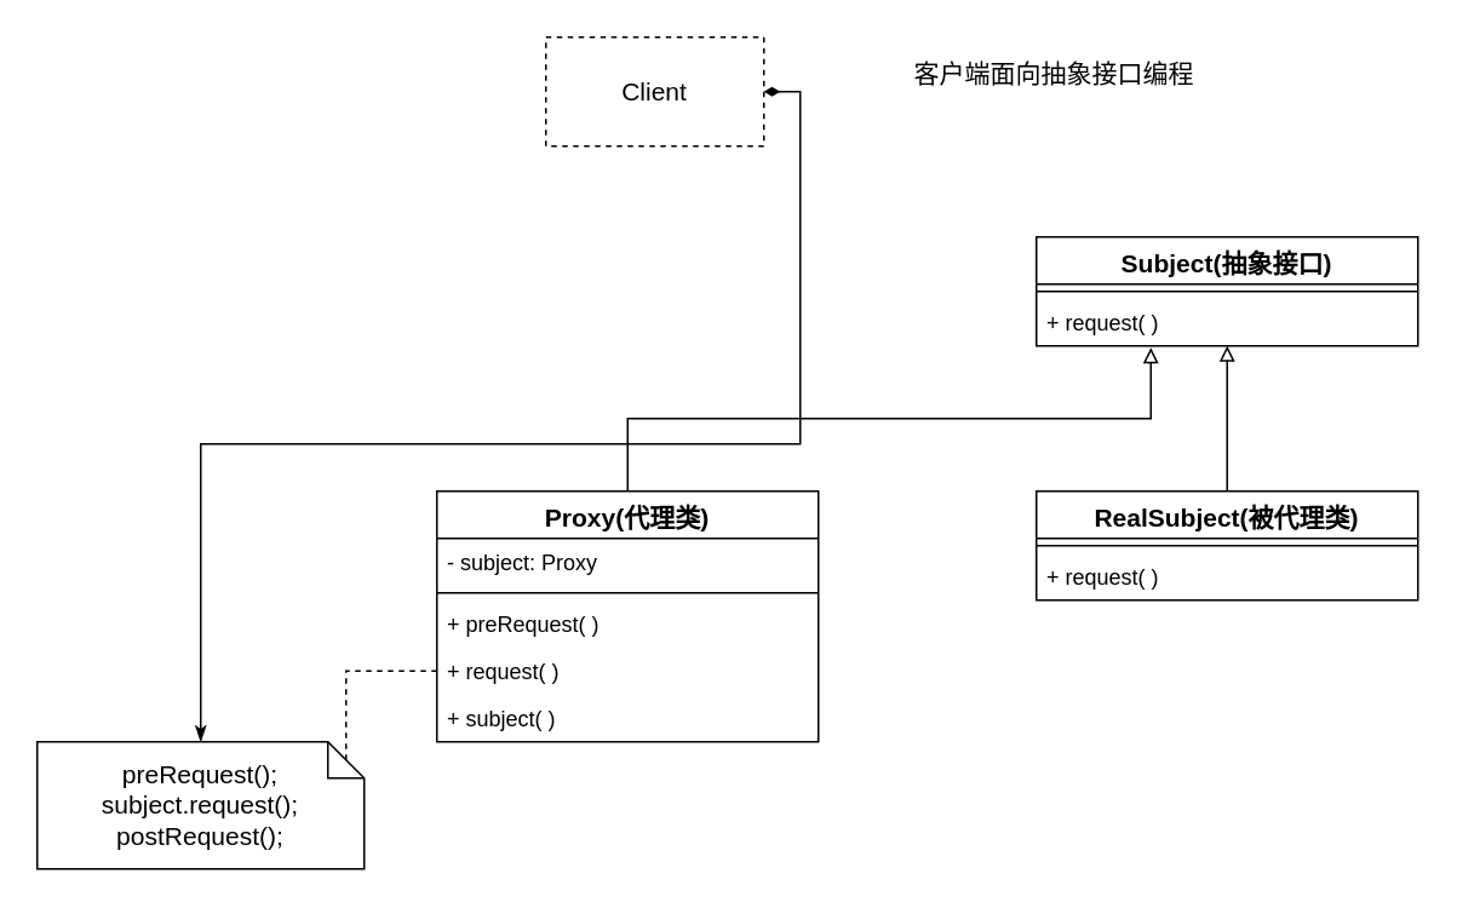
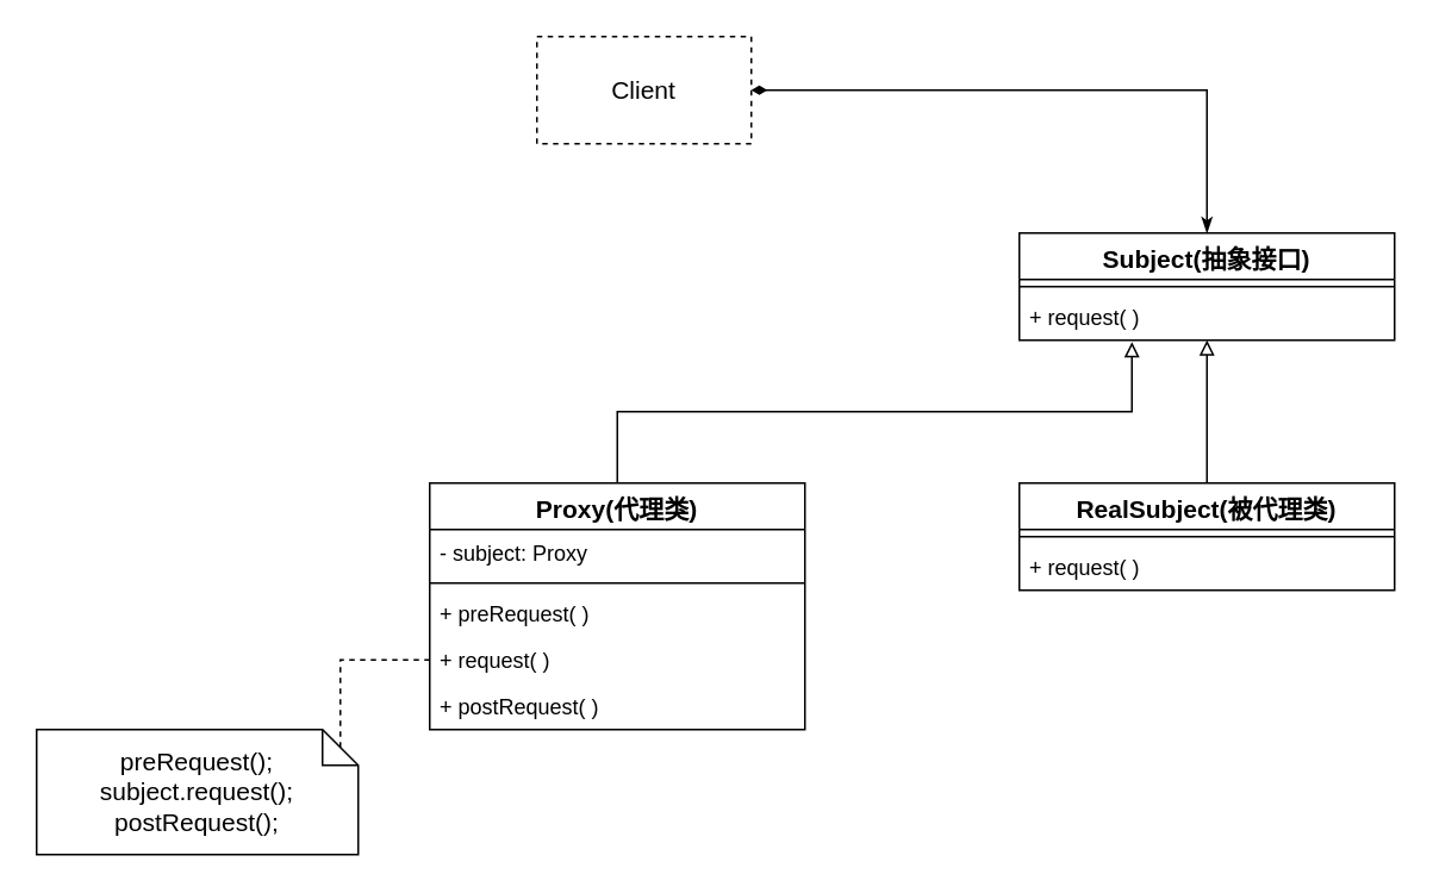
- <mxCell id="20" value="客户端面向抽象接口编程" style="text;html=1;strokeColor=none;fillColor=none;align=center;verticalAlign=middle;whiteSpace=wrap;rounded=0;fontSize=14;" parent="1" vertex="1"><mxGeometry x="490" y="30" width="180" height="20" as="geometry" /></mxCell>
- <mxCell id="18" style="edgeStyle=orthogonalEdgeStyle;rounded=0;orthogonalLoop=1;jettySize=auto;html=1;exitX=1;exitY=0.5;exitDx=0;exitDy=0;fontSize=14;endArrow=classicThin;endFill=1;startArrow=diamondThin;startFill=1;" parent="1" source="19" target="17" edge="1"><mxGeometry relative="1" as="geometry" /></mxCell>
+ <mxCell id="18" style="edgeStyle=orthogonalEdgeStyle;rounded=0;orthogonalLoop=1;jettySize=auto;html=1;exitX=1;exitY=0.5;exitDx=0;exitDy=0;entryX=0.5;entryY=0;entryDx=0;entryDy=0;fontSize=14;endArrow=classicThin;endFill=1;startArrow=diamondThin;startFill=1;" parent="1" source="19" target="2" edge="1"><mxGeometry relative="1" as="geometry" /></mxCell>
- <mxCell id="15" value="+ subject( )" style="text;strokeColor=none;fillColor=none;align=left;verticalAlign=top;spacingLeft=4;spacingRight=4;overflow=hidden;rotatable=0;points=[[0,0.5],[1,0.5]];portConstraint=eastwest;" parent="10" vertex="1"><mxGeometry y="112" width="210" height="26" as="geometry" /></mxCell>
+ <mxCell id="15" value="+ postRequest( )" style="text;strokeColor=none;fillColor=none;align=left;verticalAlign=top;spacingLeft=4;spacingRight=4;overflow=hidden;rotatable=0;points=[[0,0.5],[1,0.5]];portConstraint=eastwest;" parent="10" vertex="1"><mxGeometry y="112" width="210" height="26" as="geometry" /></mxCell>
